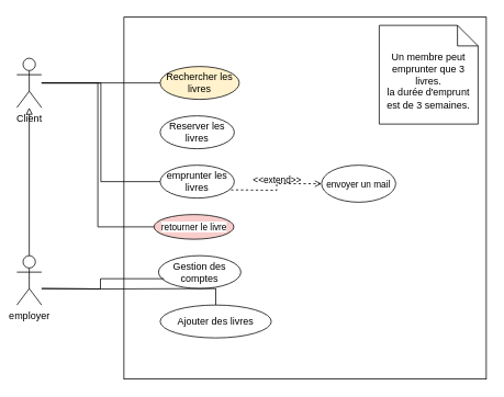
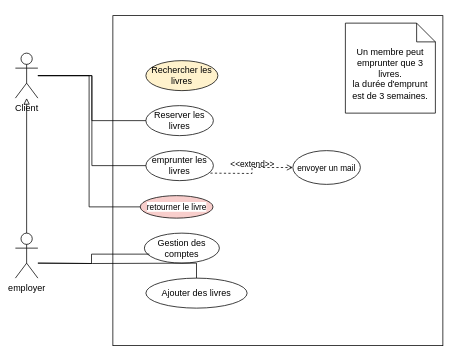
- <mxCell id="12" style="edgeStyle=orthogonalEdgeStyle;rounded=0;orthogonalLoop=1;jettySize=auto;html=1;endArrow=none;startFill=0;" edge="1" parent="1" source="16" target="3"><mxGeometry relative="1" as="geometry" /></mxCell>
+ <mxCell id="13" style="edgeStyle=orthogonalEdgeStyle;rounded=0;orthogonalLoop=1;jettySize=auto;html=1;entryX=0;entryY=0.5;entryDx=0;entryDy=0;endArrow=none;startFill=0;" edge="1" parent="1" source="16" target="4"><mxGeometry relative="1" as="geometry" /></mxCell>
